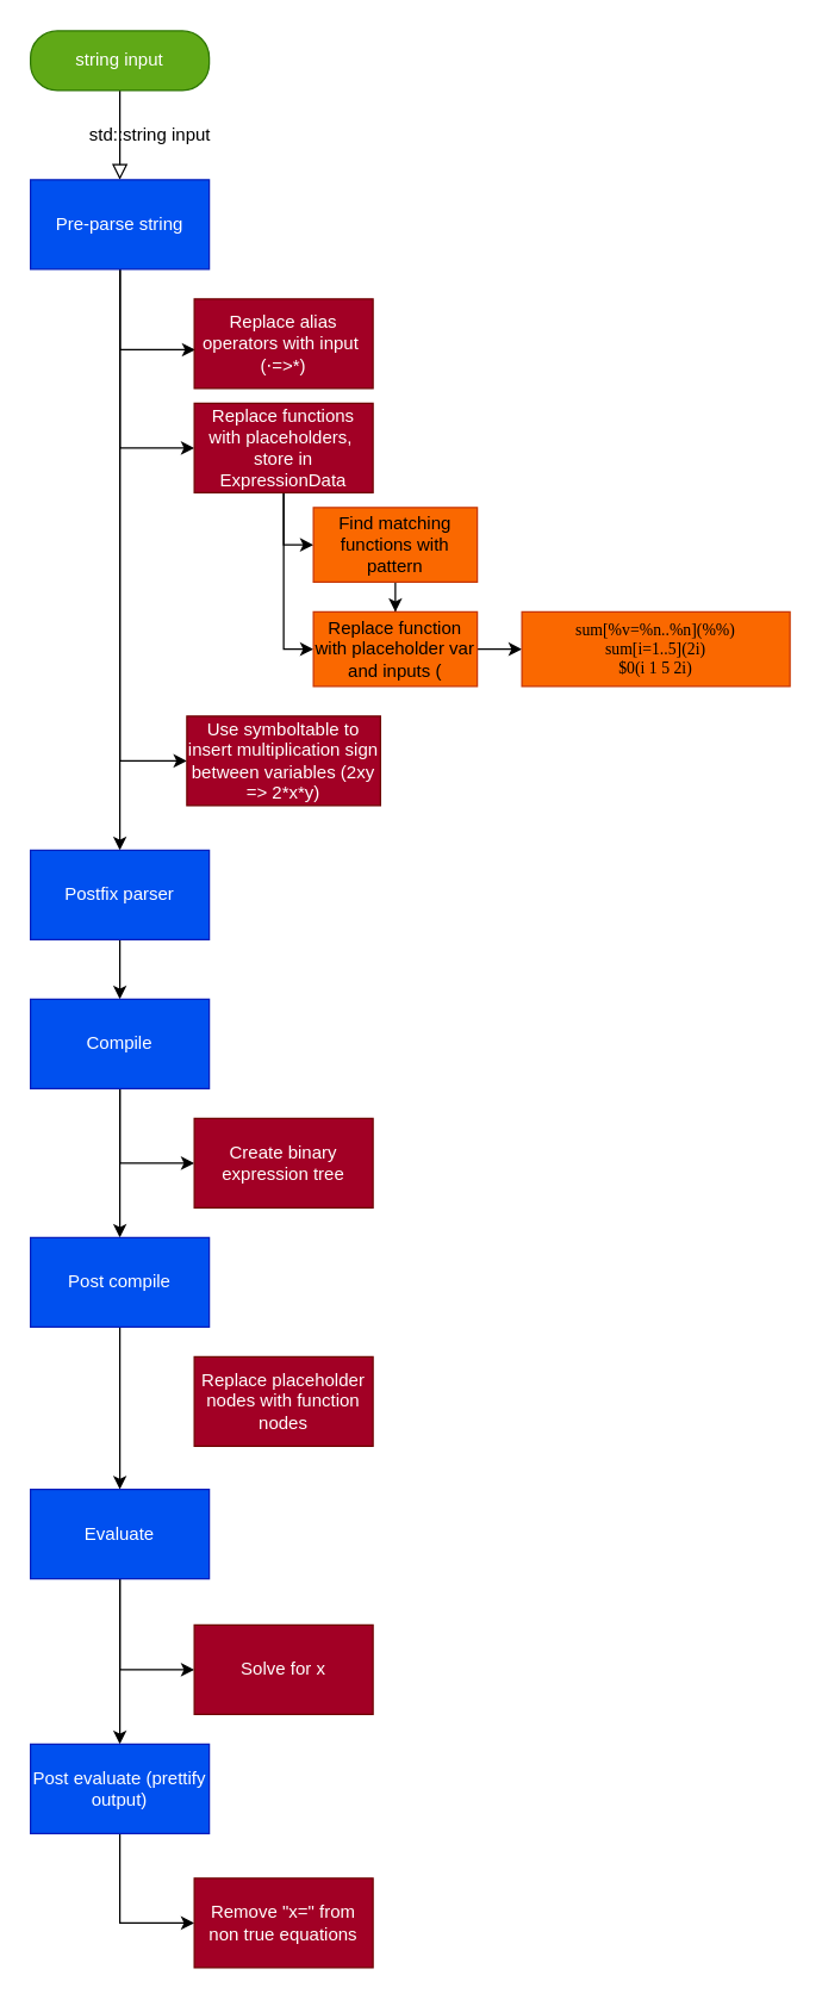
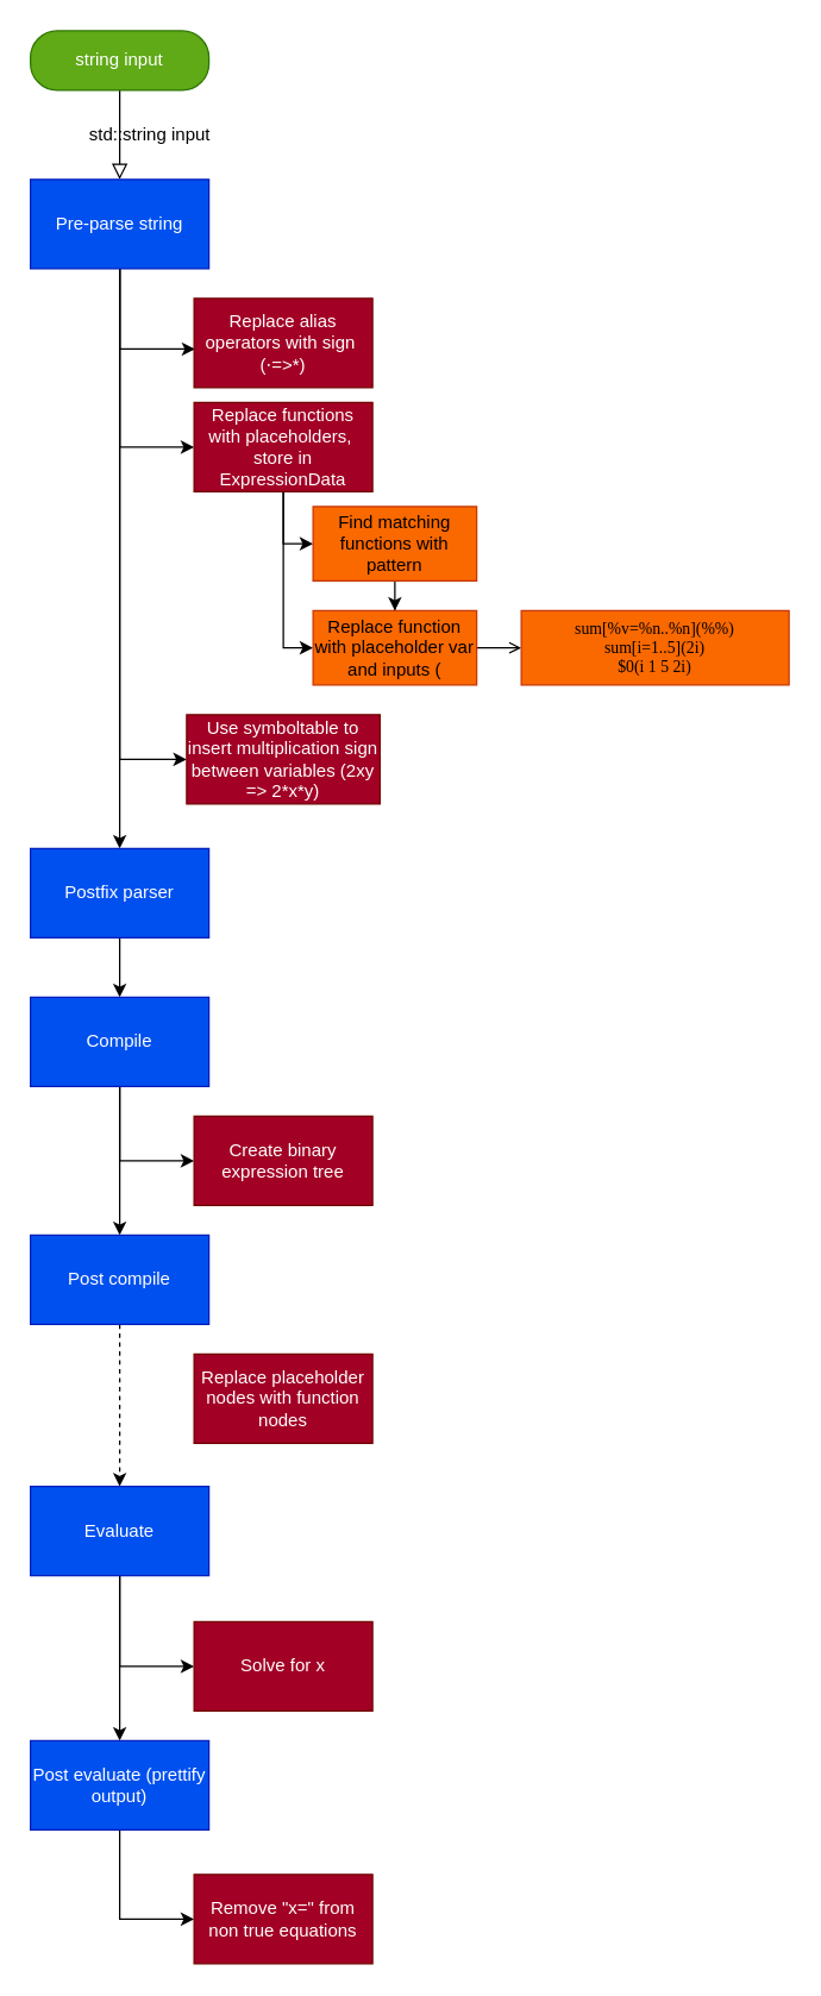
- <mxCell id="20" value="Replace alias operators with input&amp;nbsp; (⋅=&amp;gt;*)" style="rounded=0;whiteSpace=wrap;html=1;fillColor=#a20025;fontColor=#ffffff;strokeColor=#6F0000;" parent="1" vertex="1"><mxGeometry x="130" y="200" width="120" height="60" as="geometry" /></mxCell>
+ <mxCell id="20" value="Replace alias operators with sign&amp;nbsp; (⋅=&amp;gt;*)" style="rounded=0;whiteSpace=wrap;html=1;fillColor=#a20025;fontColor=#ffffff;strokeColor=#6F0000;" parent="1" vertex="1"><mxGeometry x="130" y="200" width="120" height="60" as="geometry" /></mxCell>
- <mxCell id="27" style="edgeStyle=orthogonalEdgeStyle;rounded=0;orthogonalLoop=1;jettySize=auto;html=1;fontFamily=Lucida Console;fontSize=11;" parent="1" source="28" target="29" edge="1"><mxGeometry relative="1" as="geometry" /></mxCell>
+ <mxCell id="27" style="edgeStyle=orthogonalEdgeStyle;rounded=0;orthogonalLoop=1;jettySize=auto;html=1;fontFamily=Lucida Console;fontSize=11;endArrow=open;" parent="1" source="28" target="29" edge="1"><mxGeometry relative="1" as="geometry" /></mxCell>
- <mxCell id="15" style="edgeStyle=orthogonalEdgeStyle;rounded=0;orthogonalLoop=1;jettySize=auto;html=1;entryX=0.5;entryY=0;entryDx=0;entryDy=0;" edge="1" parent="1" source="16" target="19"><mxGeometry relative="1" as="geometry" /></mxCell>
+ <mxCell id="15" style="edgeStyle=orthogonalEdgeStyle;rounded=0;orthogonalLoop=1;jettySize=auto;html=1;entryX=0.5;entryY=0;entryDx=0;entryDy=0;dashed=1;" edge="1" parent="1" source="16" target="19"><mxGeometry relative="1" as="geometry" /></mxCell>
